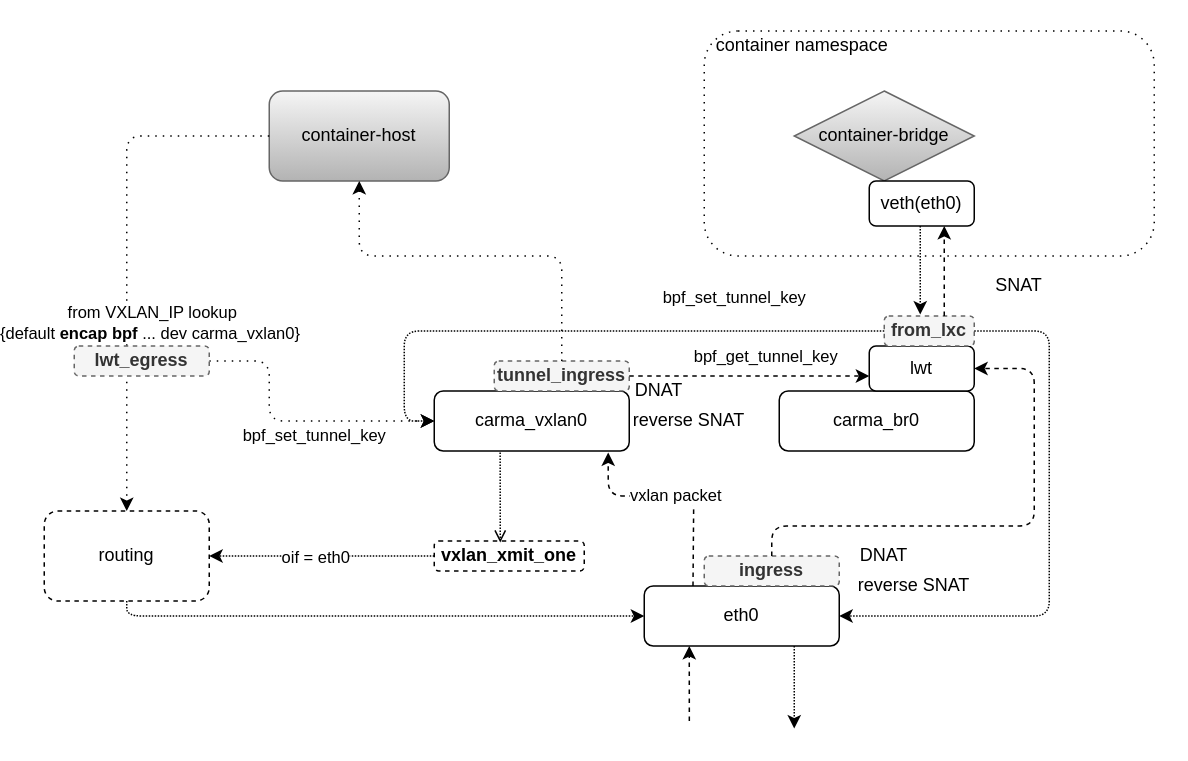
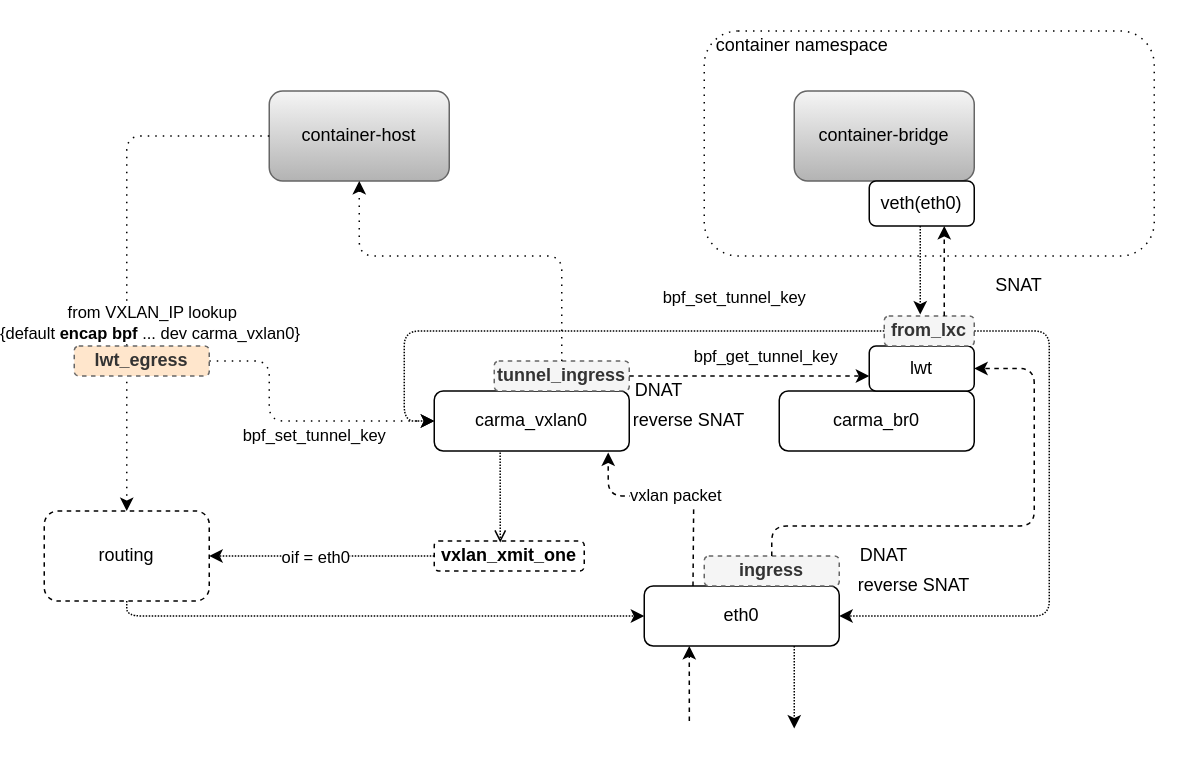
- <mxCell id="4" value="container-bridge" style="rhombus;whiteSpace=wrap;html=1;gradientColor=#b3b3b3;fillColor=#f5f5f5;strokeColor=#666666;" parent="1" vertex="1"><mxGeometry x="520" y="60" width="120" height="60" as="geometry" /></mxCell>
+ <mxCell id="4" value="container-bridge" style="rounded=1;whiteSpace=wrap;html=1;gradientColor=#b3b3b3;fillColor=#f5f5f5;strokeColor=#666666;" parent="1" vertex="1"><mxGeometry x="520" y="60" width="120" height="60" as="geometry" /></mxCell>
- <mxCell id="42" value="&lt;b&gt;lwt_egress&lt;/b&gt;" style="rounded=1;whiteSpace=wrap;html=1;fillColor=#f5f5f5;strokeColor=#666666;fontColor=#333333;dashed=1;" vertex="1" parent="1"><mxGeometry x="40" y="230" width="90" height="20" as="geometry" /></mxCell>
+ <mxCell id="42" value="&lt;b&gt;lwt_egress&lt;/b&gt;" style="rounded=1;whiteSpace=wrap;html=1;fillColor=#ffe6cc;strokeColor=#666666;fontColor=#333333;dashed=1;" vertex="1" parent="1"><mxGeometry x="40" y="230" width="90" height="20" as="geometry" /></mxCell>
